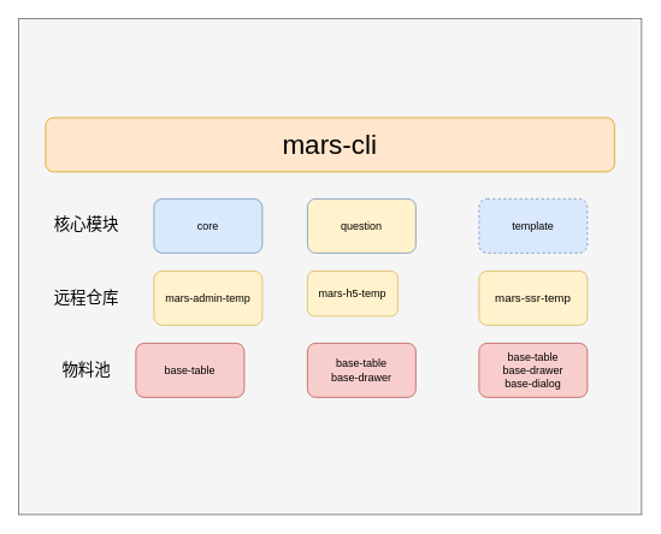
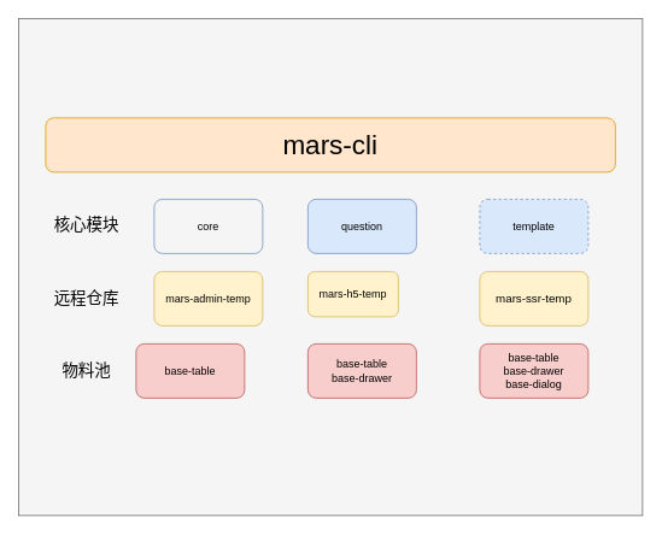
- <mxCell id="4" value="core" style="rounded=1;whiteSpace=wrap;html=1;fillColor=#dae8fc;strokeColor=#6c8ebf;" vertex="1" parent="1"><mxGeometry x="170" y="220" width="120" height="60" as="geometry" /></mxCell>
+ <mxCell id="4" value="core" style="rounded=1;whiteSpace=wrap;html=1;fillColor=#f5f5f5;strokeColor=#6c8ebf;" vertex="1" parent="1"><mxGeometry x="170" y="220" width="120" height="60" as="geometry" /></mxCell>
- <mxCell id="6" value="question" style="rounded=1;whiteSpace=wrap;html=1;fillColor=#fff2cc;strokeColor=#6c8ebf;" vertex="1" parent="1"><mxGeometry x="340" y="220" width="120" height="60" as="geometry" /></mxCell>
+ <mxCell id="6" value="question" style="rounded=1;whiteSpace=wrap;html=1;fillColor=#dae8fc;strokeColor=#6c8ebf;" vertex="1" parent="1"><mxGeometry x="340" y="220" width="120" height="60" as="geometry" /></mxCell>
